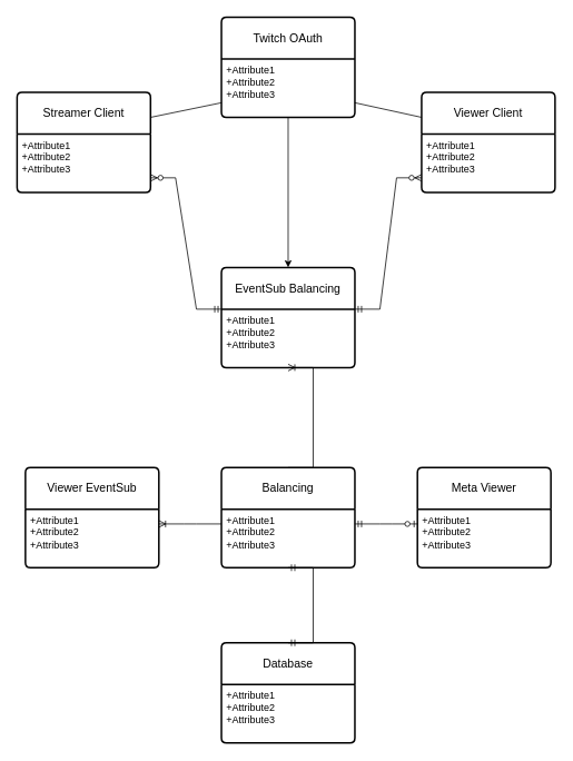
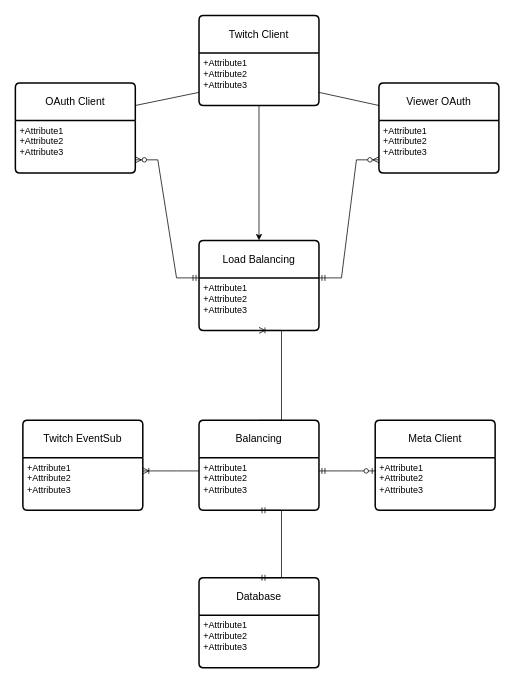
- <mxCell id="22" value="&lt;div&gt;Twitch OAuth&lt;/div&gt;" style="swimlane;childLayout=stackLayout;horizontal=1;startSize=50;horizontalStack=0;rounded=1;fontSize=14;fontStyle=0;strokeWidth=2;resizeParent=0;resizeLast=1;shadow=0;dashed=0;align=center;arcSize=4;whiteSpace=wrap;html=1;" vertex="1" parent="1"><mxGeometry x="265" y="20" width="160" height="120" as="geometry" /></mxCell>
+ <mxCell id="22" value="&lt;div&gt;Twitch Client&lt;/div&gt;" style="swimlane;childLayout=stackLayout;horizontal=1;startSize=50;horizontalStack=0;rounded=1;fontSize=14;fontStyle=0;strokeWidth=2;resizeParent=0;resizeLast=1;shadow=0;dashed=0;align=center;arcSize=4;whiteSpace=wrap;html=1;" vertex="1" parent="1"><mxGeometry x="265" y="20" width="160" height="120" as="geometry" /></mxCell>
- <mxCell id="2" value="&lt;div&gt;Streamer Client&lt;/div&gt;" style="swimlane;childLayout=stackLayout;horizontal=1;startSize=50;horizontalStack=0;rounded=1;fontSize=14;fontStyle=0;strokeWidth=2;resizeParent=0;resizeLast=1;shadow=0;dashed=0;align=center;arcSize=4;whiteSpace=wrap;html=1;" vertex="1" parent="1"><mxGeometry x="20" y="110" width="160" height="120" as="geometry" /></mxCell>
+ <mxCell id="2" value="&lt;div&gt;OAuth Client&lt;/div&gt;" style="swimlane;childLayout=stackLayout;horizontal=1;startSize=50;horizontalStack=0;rounded=1;fontSize=14;fontStyle=0;strokeWidth=2;resizeParent=0;resizeLast=1;shadow=0;dashed=0;align=center;arcSize=4;whiteSpace=wrap;html=1;" vertex="1" parent="1"><mxGeometry x="20" y="110" width="160" height="120" as="geometry" /></mxCell>
- <mxCell id="6" value="&lt;div&gt;Viewer Client&lt;/div&gt;" style="swimlane;childLayout=stackLayout;horizontal=1;startSize=50;horizontalStack=0;rounded=1;fontSize=14;fontStyle=0;strokeWidth=2;resizeParent=0;resizeLast=1;shadow=0;dashed=0;align=center;arcSize=4;whiteSpace=wrap;html=1;" vertex="1" parent="1"><mxGeometry x="505" y="110" width="160" height="120" as="geometry" /></mxCell>
+ <mxCell id="6" value="&lt;div&gt;Viewer OAuth&lt;/div&gt;" style="swimlane;childLayout=stackLayout;horizontal=1;startSize=50;horizontalStack=0;rounded=1;fontSize=14;fontStyle=0;strokeWidth=2;resizeParent=0;resizeLast=1;shadow=0;dashed=0;align=center;arcSize=4;whiteSpace=wrap;html=1;" vertex="1" parent="1"><mxGeometry x="505" y="110" width="160" height="120" as="geometry" /></mxCell>
- <mxCell id="14" value="&lt;div&gt;EventSub Balancing&lt;/div&gt;" style="swimlane;childLayout=stackLayout;horizontal=1;startSize=50;horizontalStack=0;rounded=1;fontSize=14;fontStyle=0;strokeWidth=2;resizeParent=0;resizeLast=1;shadow=0;dashed=0;align=center;arcSize=4;whiteSpace=wrap;html=1;" vertex="1" parent="1"><mxGeometry x="265" y="320" width="160" height="120" as="geometry" /></mxCell>
+ <mxCell id="14" value="&lt;div&gt;Load Balancing&lt;/div&gt;" style="swimlane;childLayout=stackLayout;horizontal=1;startSize=50;horizontalStack=0;rounded=1;fontSize=14;fontStyle=0;strokeWidth=2;resizeParent=0;resizeLast=1;shadow=0;dashed=0;align=center;arcSize=4;whiteSpace=wrap;html=1;" vertex="1" parent="1"><mxGeometry x="265" y="320" width="160" height="120" as="geometry" /></mxCell>
- <mxCell id="12" value="&lt;div&gt;Viewer EventSub&lt;/div&gt;" style="swimlane;childLayout=stackLayout;horizontal=1;startSize=50;horizontalStack=0;rounded=1;fontSize=14;fontStyle=0;strokeWidth=2;resizeParent=0;resizeLast=1;shadow=0;dashed=0;align=center;arcSize=4;whiteSpace=wrap;html=1;" vertex="1" parent="1"><mxGeometry x="30" y="560" width="160" height="120" as="geometry" /></mxCell>
+ <mxCell id="12" value="&lt;div&gt;Twitch EventSub&lt;/div&gt;" style="swimlane;childLayout=stackLayout;horizontal=1;startSize=50;horizontalStack=0;rounded=1;fontSize=14;fontStyle=0;strokeWidth=2;resizeParent=0;resizeLast=1;shadow=0;dashed=0;align=center;arcSize=4;whiteSpace=wrap;html=1;" vertex="1" parent="1"><mxGeometry x="30" y="560" width="160" height="120" as="geometry" /></mxCell>
- <mxCell id="8" value="&lt;div&gt;Meta Viewer&lt;/div&gt;" style="swimlane;childLayout=stackLayout;horizontal=1;startSize=50;horizontalStack=0;rounded=1;fontSize=14;fontStyle=0;strokeWidth=2;resizeParent=0;resizeLast=1;shadow=0;dashed=0;align=center;arcSize=4;whiteSpace=wrap;html=1;" vertex="1" parent="1"><mxGeometry x="500" y="560" width="160" height="120" as="geometry" /></mxCell>
+ <mxCell id="8" value="&lt;div&gt;Meta Client&lt;/div&gt;" style="swimlane;childLayout=stackLayout;horizontal=1;startSize=50;horizontalStack=0;rounded=1;fontSize=14;fontStyle=0;strokeWidth=2;resizeParent=0;resizeLast=1;shadow=0;dashed=0;align=center;arcSize=4;whiteSpace=wrap;html=1;" vertex="1" parent="1"><mxGeometry x="500" y="560" width="160" height="120" as="geometry" /></mxCell>
